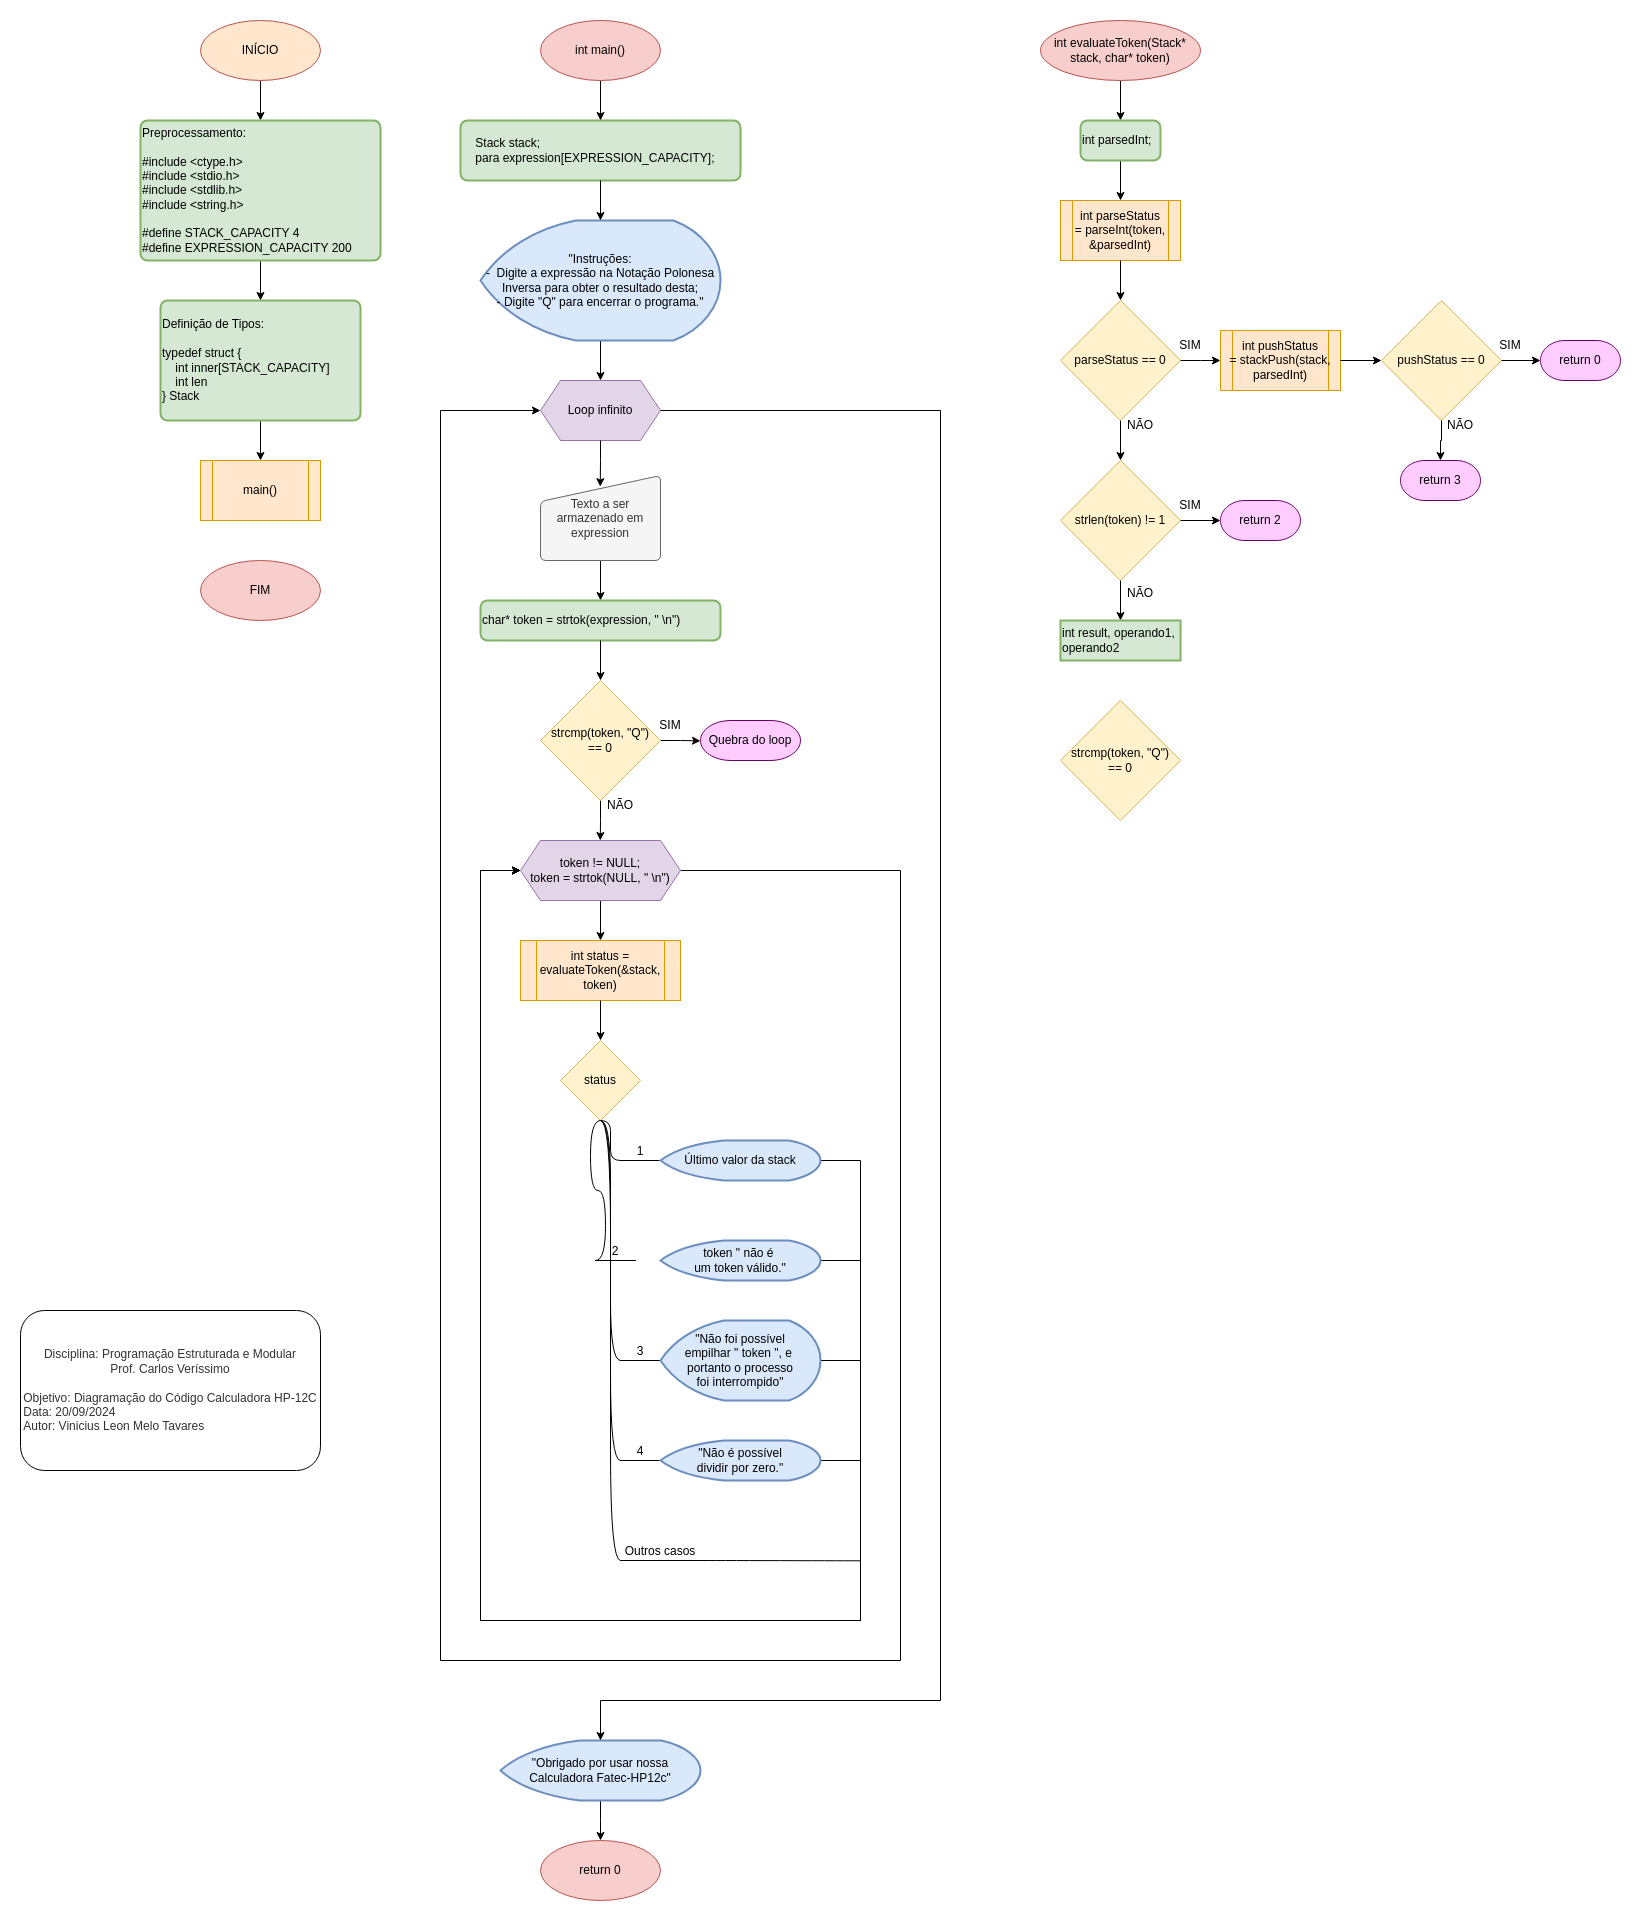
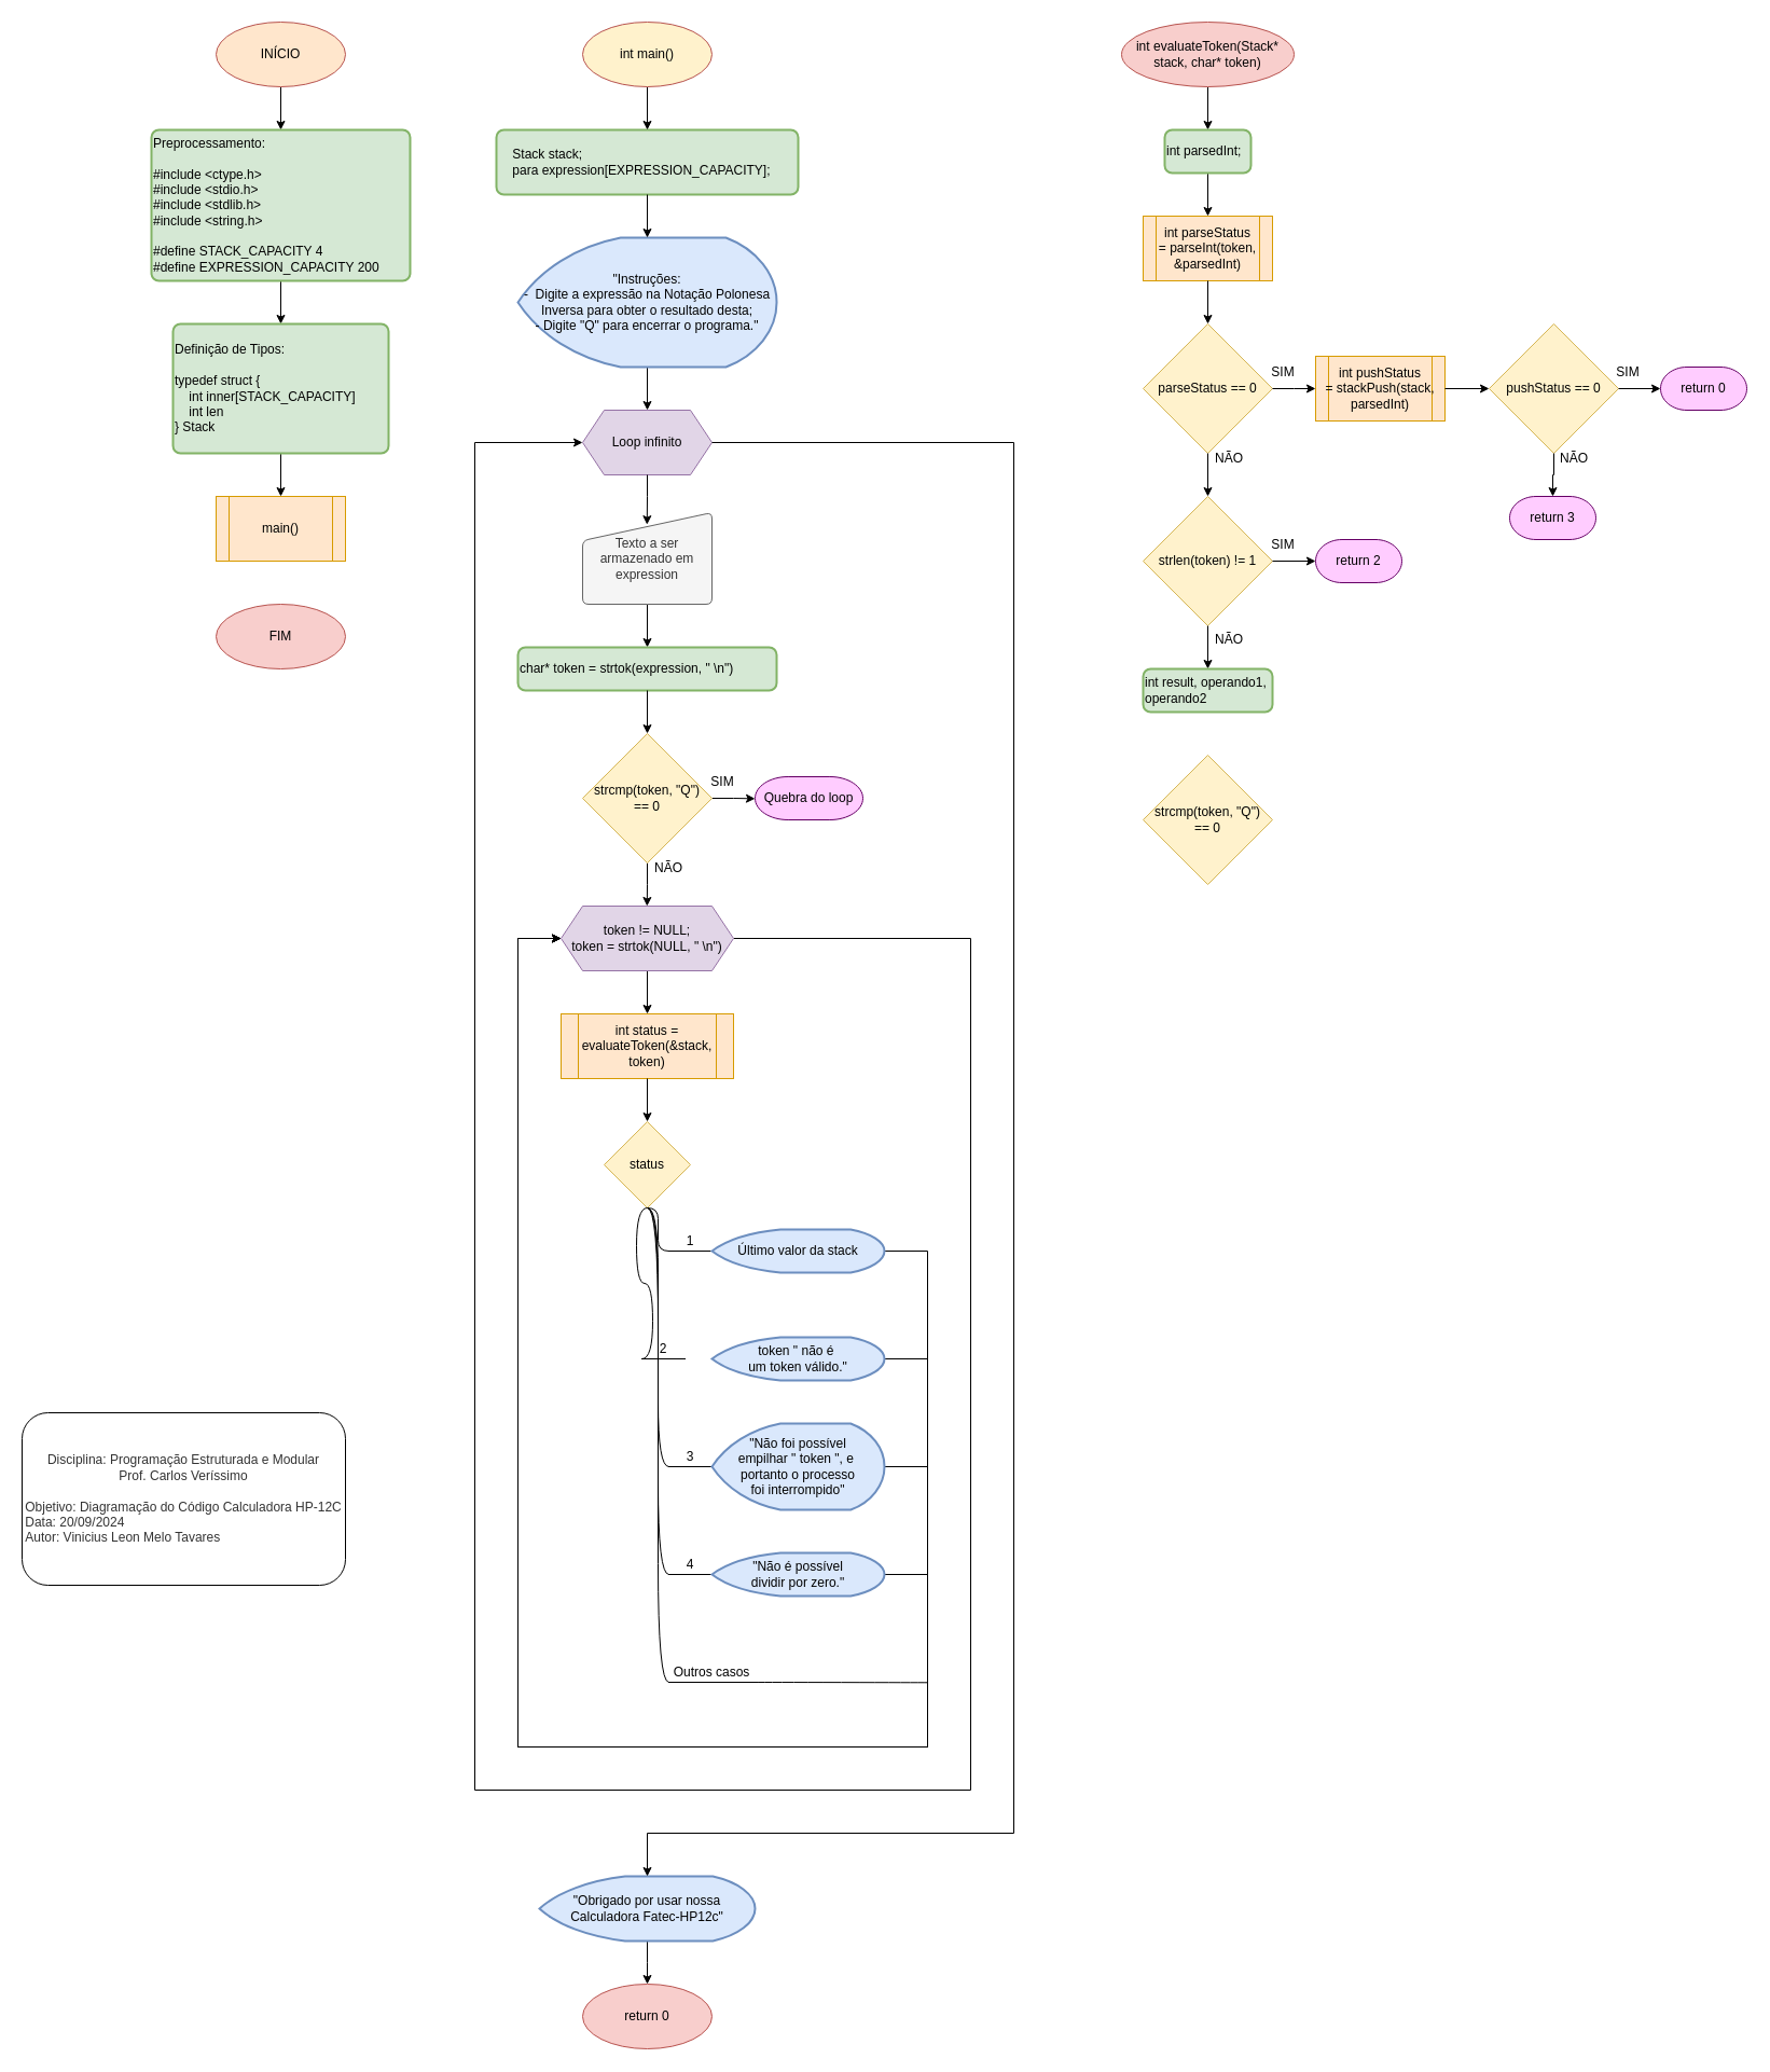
- <mxCell id="10" value="int main()" style="ellipse;whiteSpace=wrap;html=1;fillColor=#f8cecc;strokeColor=#b85450;" parent="1" vertex="1"><mxGeometry x="540" y="20" width="120" height="60" as="geometry" /></mxCell>
+ <mxCell id="10" value="int main()" style="ellipse;whiteSpace=wrap;html=1;fillColor=#fff2cc;strokeColor=#b85450;" parent="1" vertex="1"><mxGeometry x="540" y="20" width="120" height="60" as="geometry" /></mxCell>
- <mxCell id="86" value="&lt;div&gt;int result, operando1, operando2&lt;/div&gt;" style="whiteSpace=wrap;html=1;absoluteArcSize=1;arcSize=14;strokeWidth=2;align=left;fillColor=#d5e8d4;strokeColor=#82b366;rounded=0;" vertex="1" parent="1"><mxGeometry x="1060" y="620" width="120" height="40" as="geometry" /></mxCell>
+ <mxCell id="86" value="&lt;div&gt;int result, operando1, operando2&lt;/div&gt;" style="rounded=1;whiteSpace=wrap;html=1;absoluteArcSize=1;arcSize=14;strokeWidth=2;align=left;fillColor=#d5e8d4;strokeColor=#82b366;" vertex="1" parent="1"><mxGeometry x="1060" y="620" width="120" height="40" as="geometry" /></mxCell>
